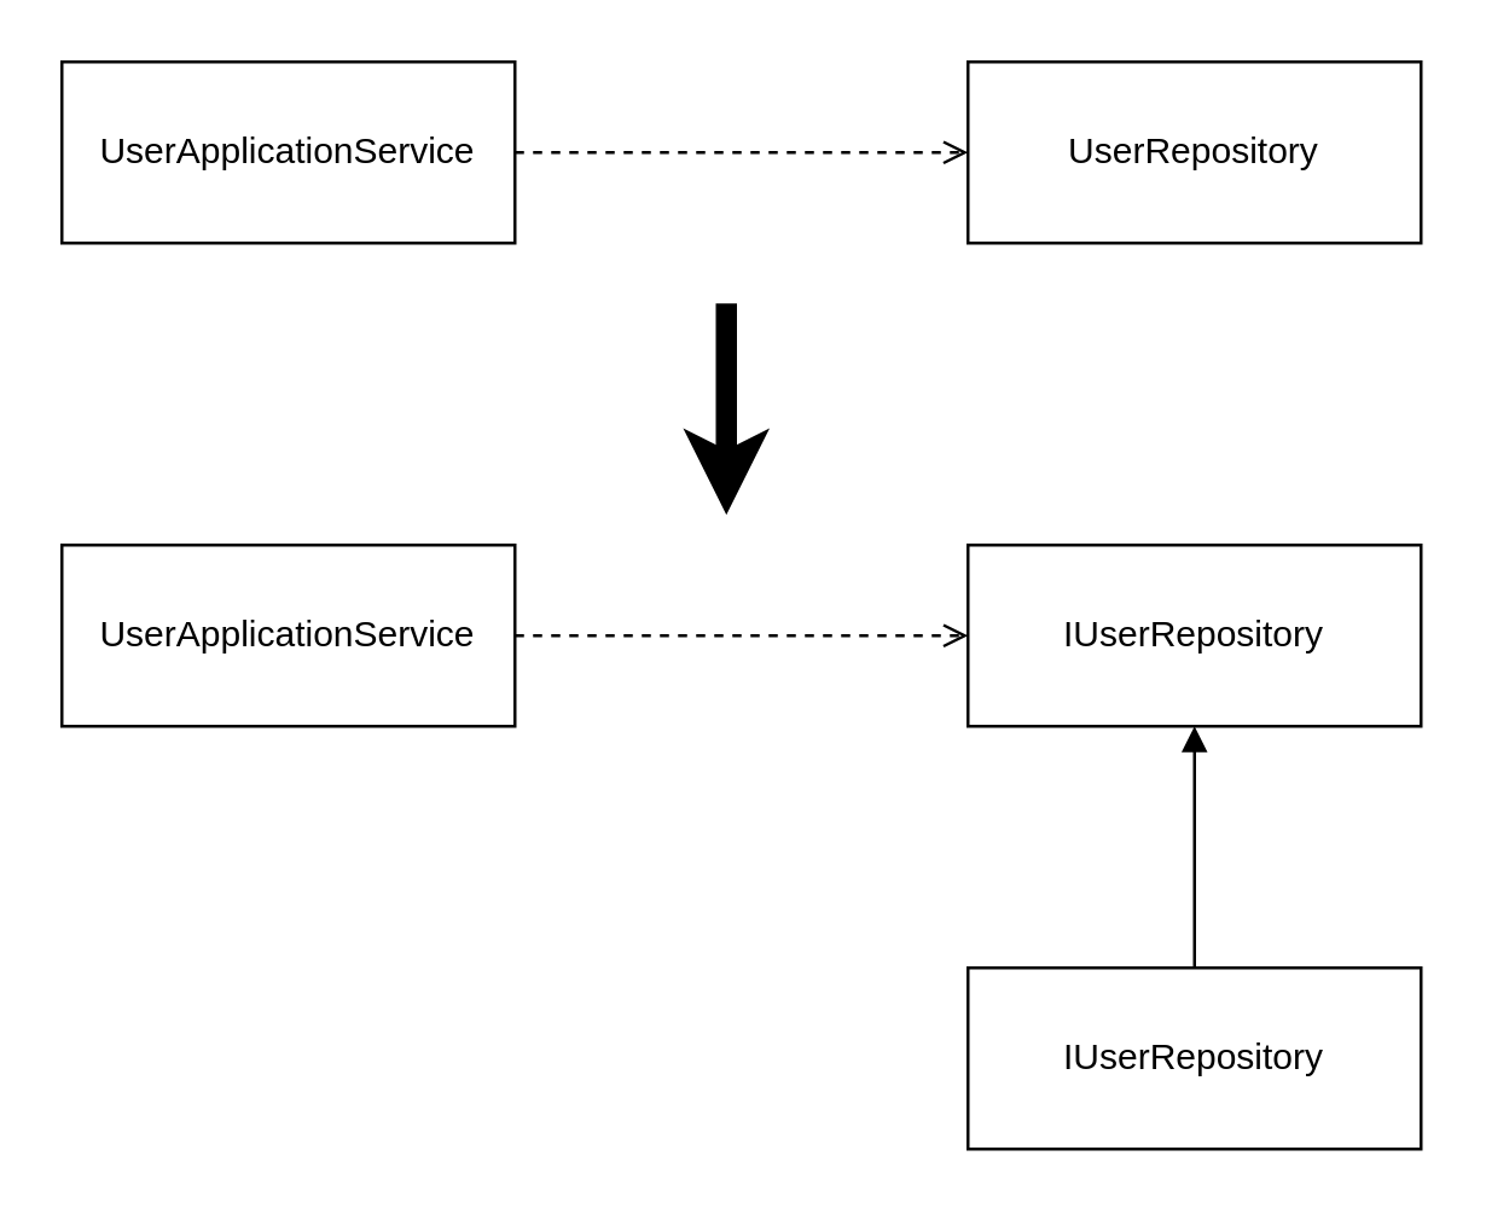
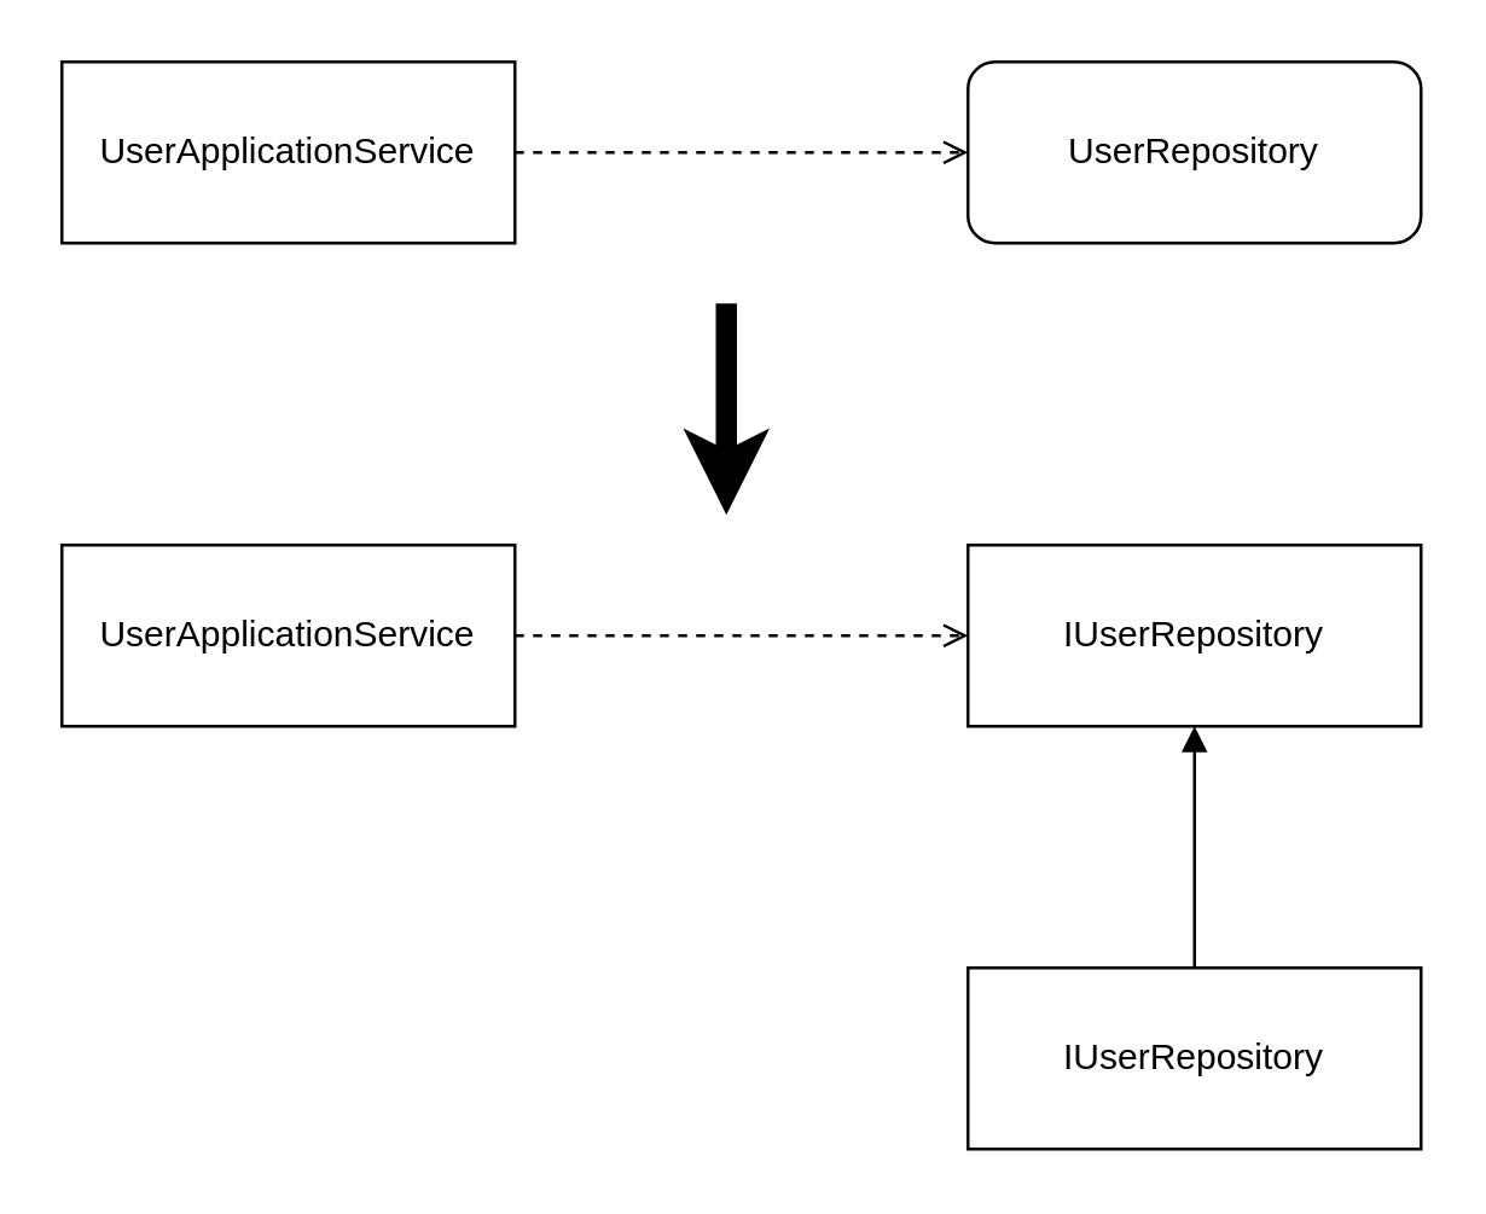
- <mxCell id="4" value="UserRepository" style="rounded=0;whiteSpace=wrap;html=1;" parent="1" vertex="1"><mxGeometry x="320" y="20" width="150" height="60" as="geometry" /></mxCell>
+ <mxCell id="4" value="UserRepository" style="whiteSpace=wrap;html=1;rounded=1;" parent="1" vertex="1"><mxGeometry x="320" y="20" width="150" height="60" as="geometry" /></mxCell>
